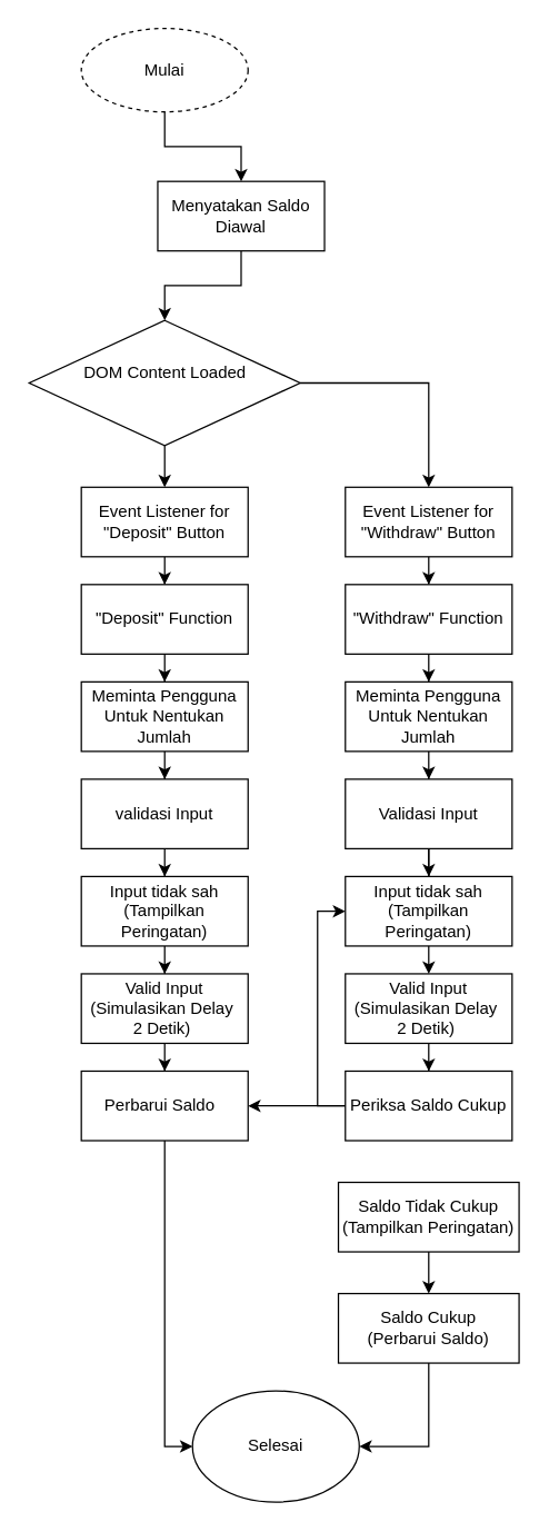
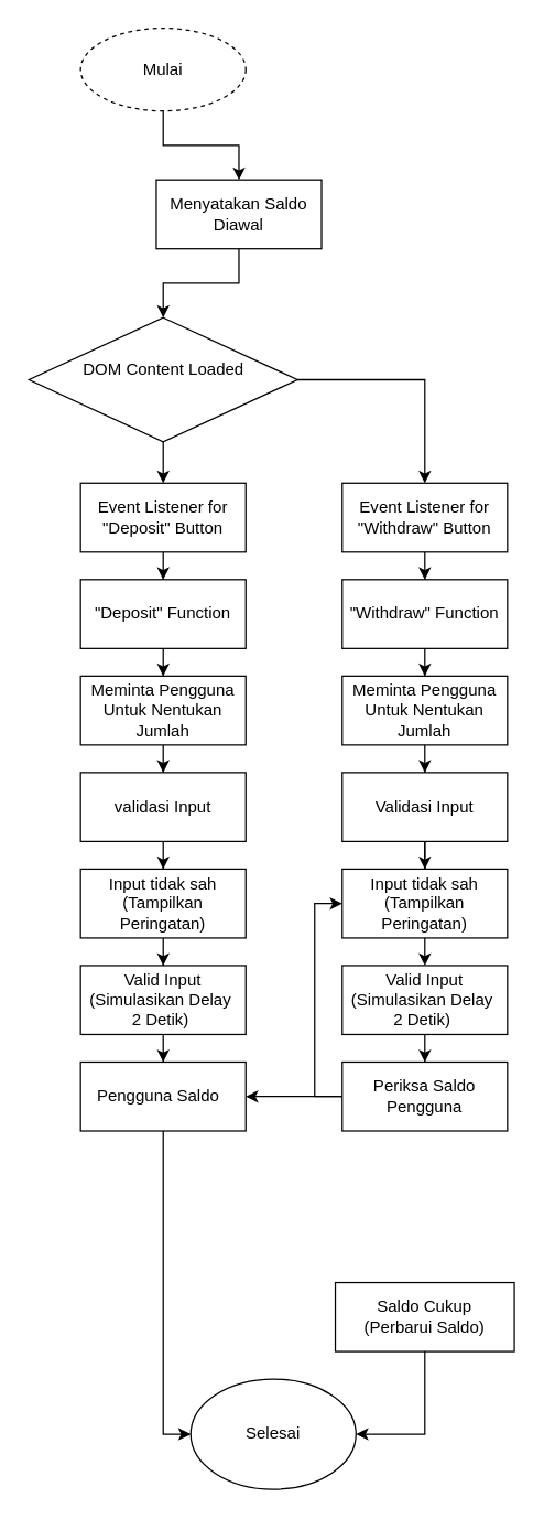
- <mxCell id="34" value="&lt;div&gt;Perbarui Saldo&amp;nbsp;&amp;nbsp;&lt;br&gt;&lt;/div&gt;" style="rounded=0;whiteSpace=wrap;html=1;" parent="1" vertex="1"><mxGeometry x="58" y="770" width="120" height="50" as="geometry" /></mxCell>
+ <mxCell id="34" value="&lt;div&gt;Pengguna Saldo&amp;nbsp;&amp;nbsp;&lt;br&gt;&lt;/div&gt;" style="rounded=0;whiteSpace=wrap;html=1;" parent="1" vertex="1"><mxGeometry x="58" y="770" width="120" height="50" as="geometry" /></mxCell>
- <mxCell id="37" value="&lt;div&gt;Periksa Saldo Cukup&lt;br&gt;&lt;/div&gt;" style="rounded=0;whiteSpace=wrap;html=1;" parent="1" vertex="1"><mxGeometry x="248" y="770" width="120" height="50" as="geometry" /></mxCell>
+ <mxCell id="37" value="&lt;div&gt;Periksa Saldo Pengguna&lt;br&gt;&lt;/div&gt;" style="rounded=0;whiteSpace=wrap;html=1;" parent="1" vertex="1"><mxGeometry x="248" y="770" width="120" height="50" as="geometry" /></mxCell>
- <mxCell id="39" value="&lt;div&gt;Saldo Tidak Cukup&lt;br&gt;&lt;/div&gt;&lt;div&gt;(Tampilkan Peringatan)&lt;/div&gt;" style="rounded=0;whiteSpace=wrap;html=1;" parent="1" vertex="1"><mxGeometry x="243" y="850" width="130" height="50" as="geometry" /></mxCell>
- <mxCell id="38" style="edgeStyle=orthogonalEdgeStyle;rounded=0;orthogonalLoop=1;jettySize=auto;html=1;entryX=0.5;entryY=0;entryDx=0;entryDy=0;" parent="1" source="39" target="40" edge="1"><mxGeometry relative="1" as="geometry" /></mxCell>
